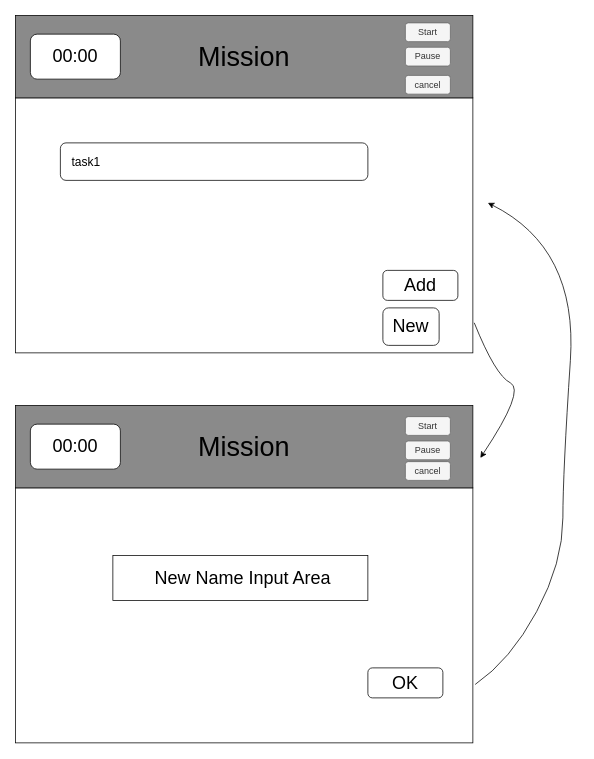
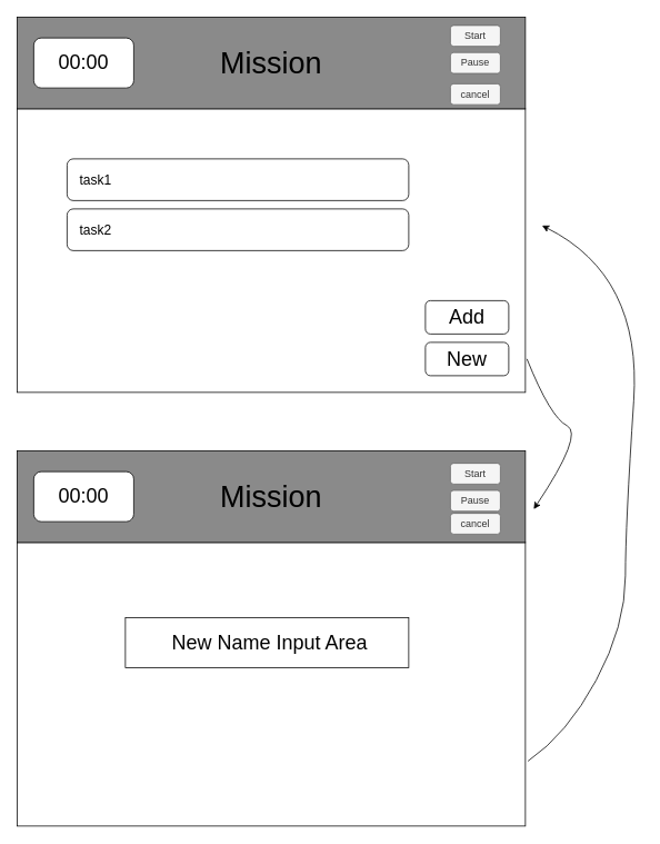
+ <mxCell id="6" value="&lt;span style=&quot;font-size: medium;&quot;&gt;&amp;nbsp; &amp;nbsp;task2&lt;/span&gt;" style="rounded=1;whiteSpace=wrap;html=1;align=left;" parent="1" vertex="1"><mxGeometry x="80" y="250" width="410" height="50" as="geometry" /></mxCell>
- <mxCell id="11" value="&lt;font style=&quot;font-size: 24px;&quot;&gt;New&lt;/font&gt;" style="rounded=1;whiteSpace=wrap;html=1;" parent="1" vertex="1"><mxGeometry x="510" y="410" width="75" height="50" as="geometry" /></mxCell>
+ <mxCell id="11" value="&lt;font style=&quot;font-size: 24px;&quot;&gt;New&lt;/font&gt;" style="rounded=1;whiteSpace=wrap;html=1;" parent="1" vertex="1"><mxGeometry x="510" y="410" width="100" height="40" as="geometry" /></mxCell>
- <mxCell id="20" value="&lt;font style=&quot;font-size: 24px;&quot;&gt;OK&lt;/font&gt;" style="rounded=1;whiteSpace=wrap;html=1;" parent="1" vertex="1"><mxGeometry x="490" y="890" width="100" height="40" as="geometry" /></mxCell>
